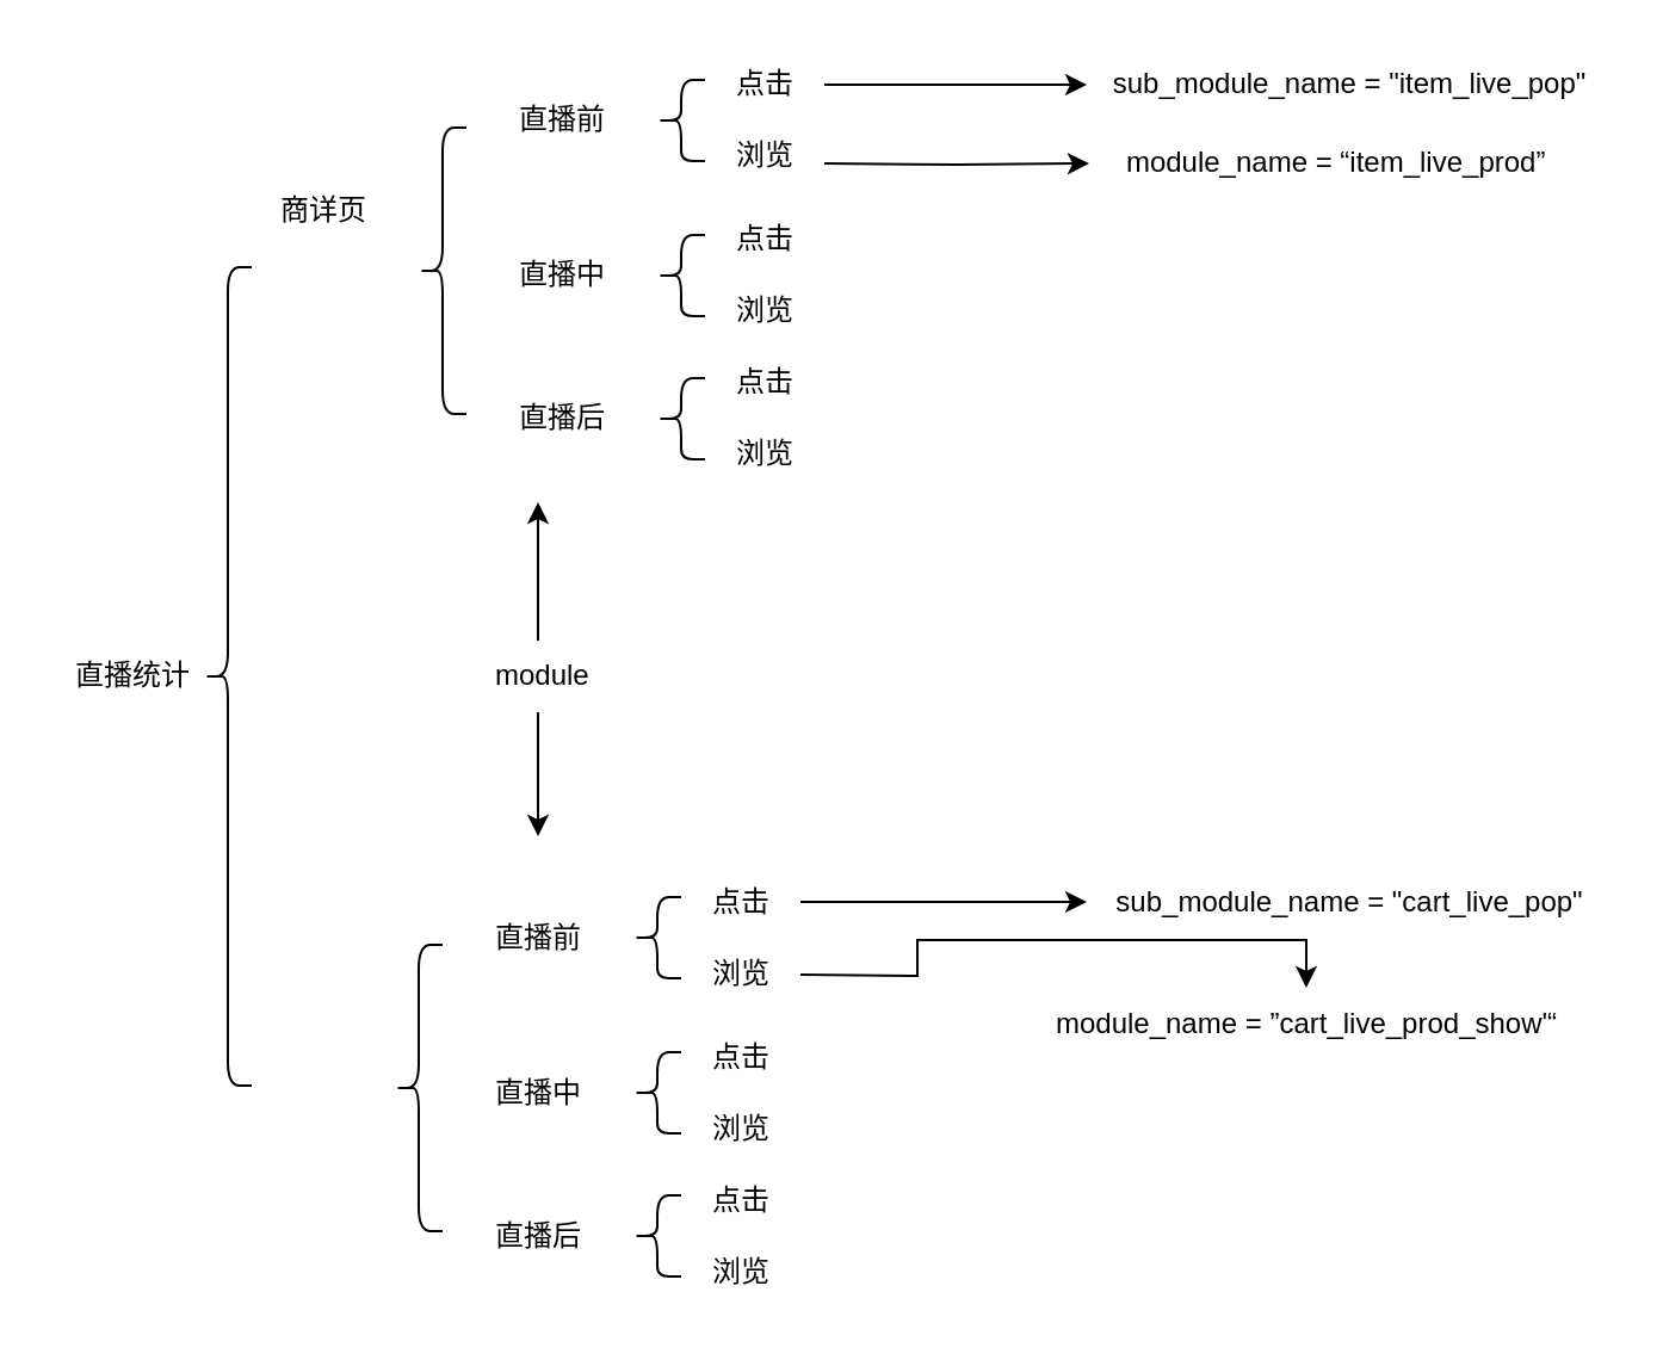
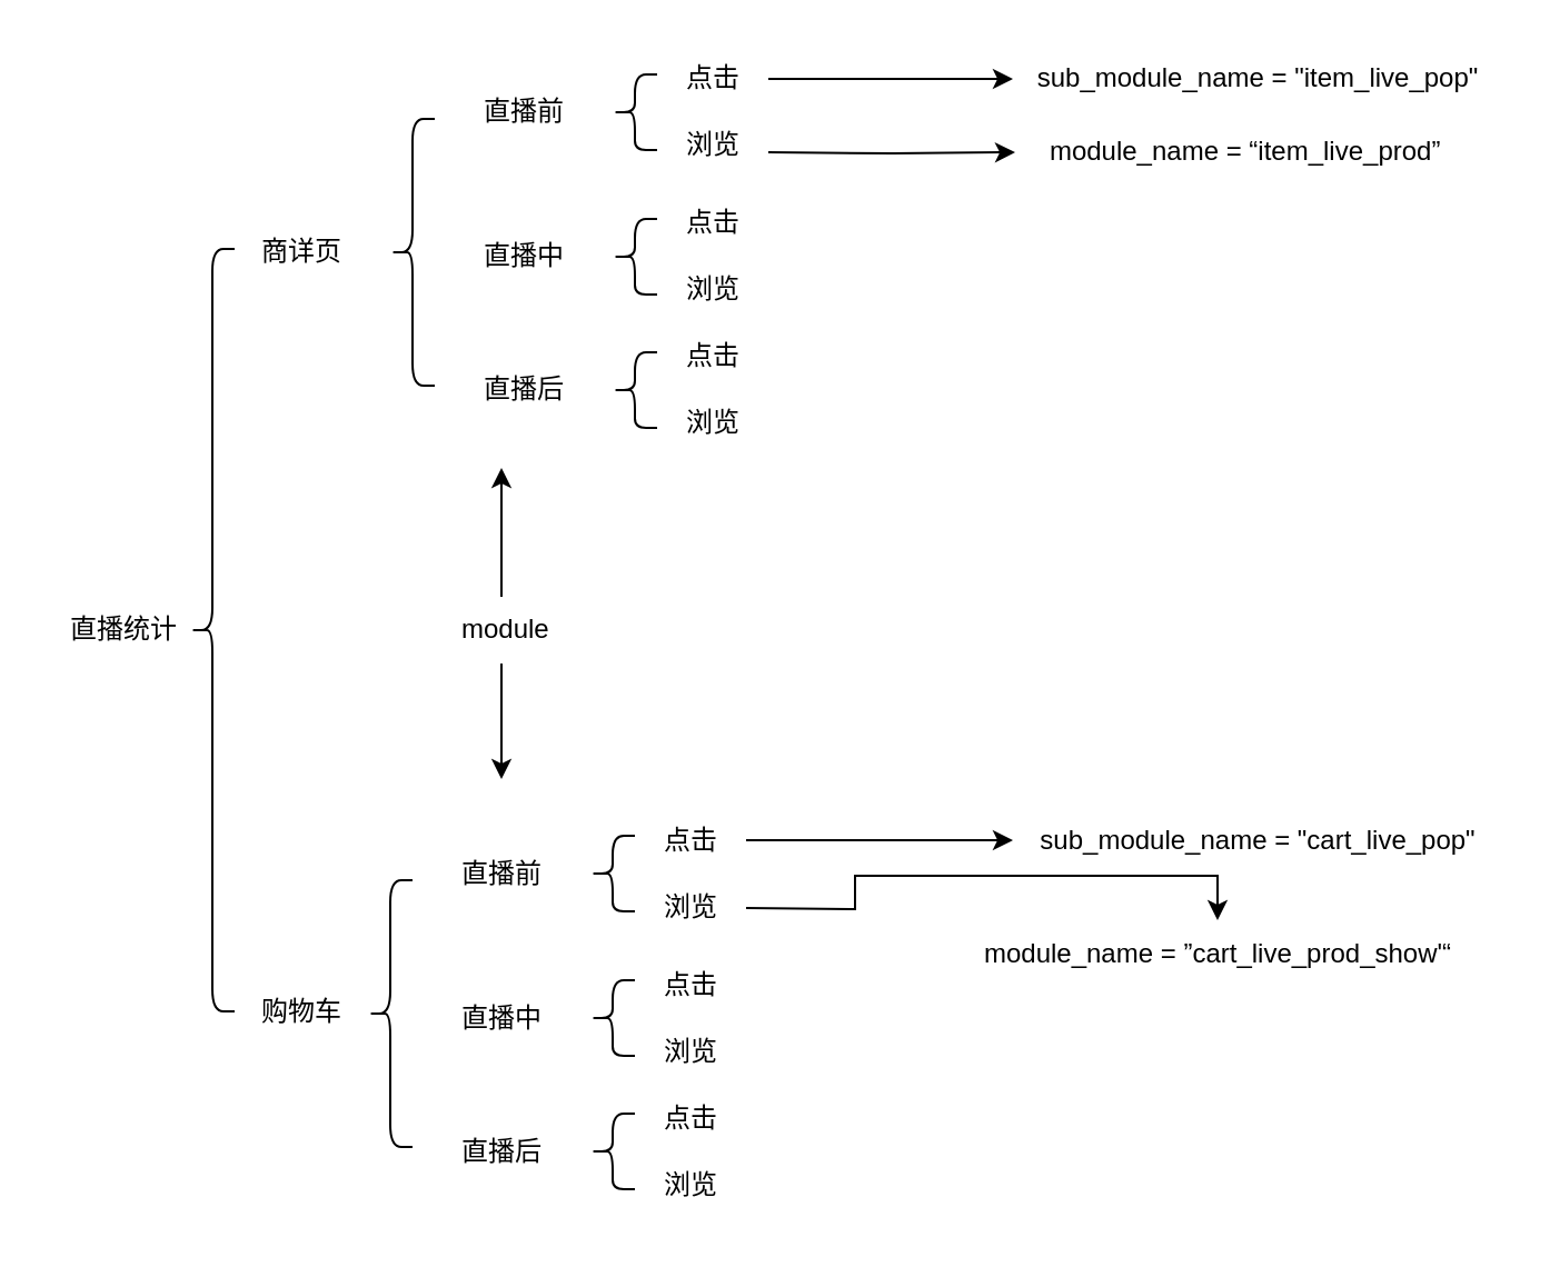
- <mxCell id="4" value="商详页" style="text;html=1;align=center;verticalAlign=middle;resizable=0;points=[];autosize=1;strokeColor=none;fillColor=none;" vertex="1" parent="1"><mxGeometry x="105" y="73" width="60" height="30" as="geometry" /></mxCell>
+ <mxCell id="4" value="商详页" style="text;html=1;align=center;verticalAlign=middle;resizable=0;points=[];autosize=1;strokeColor=none;fillColor=none;" vertex="1" parent="1"><mxGeometry x="105" y="98" width="60" height="30" as="geometry" /></mxCell>
+ <mxCell id="5" value="购物车" style="text;html=1;align=center;verticalAlign=middle;resizable=0;points=[];autosize=1;strokeColor=none;fillColor=none;" vertex="1" parent="1"><mxGeometry x="105" y="440" width="60" height="30" as="geometry" /></mxCell>
